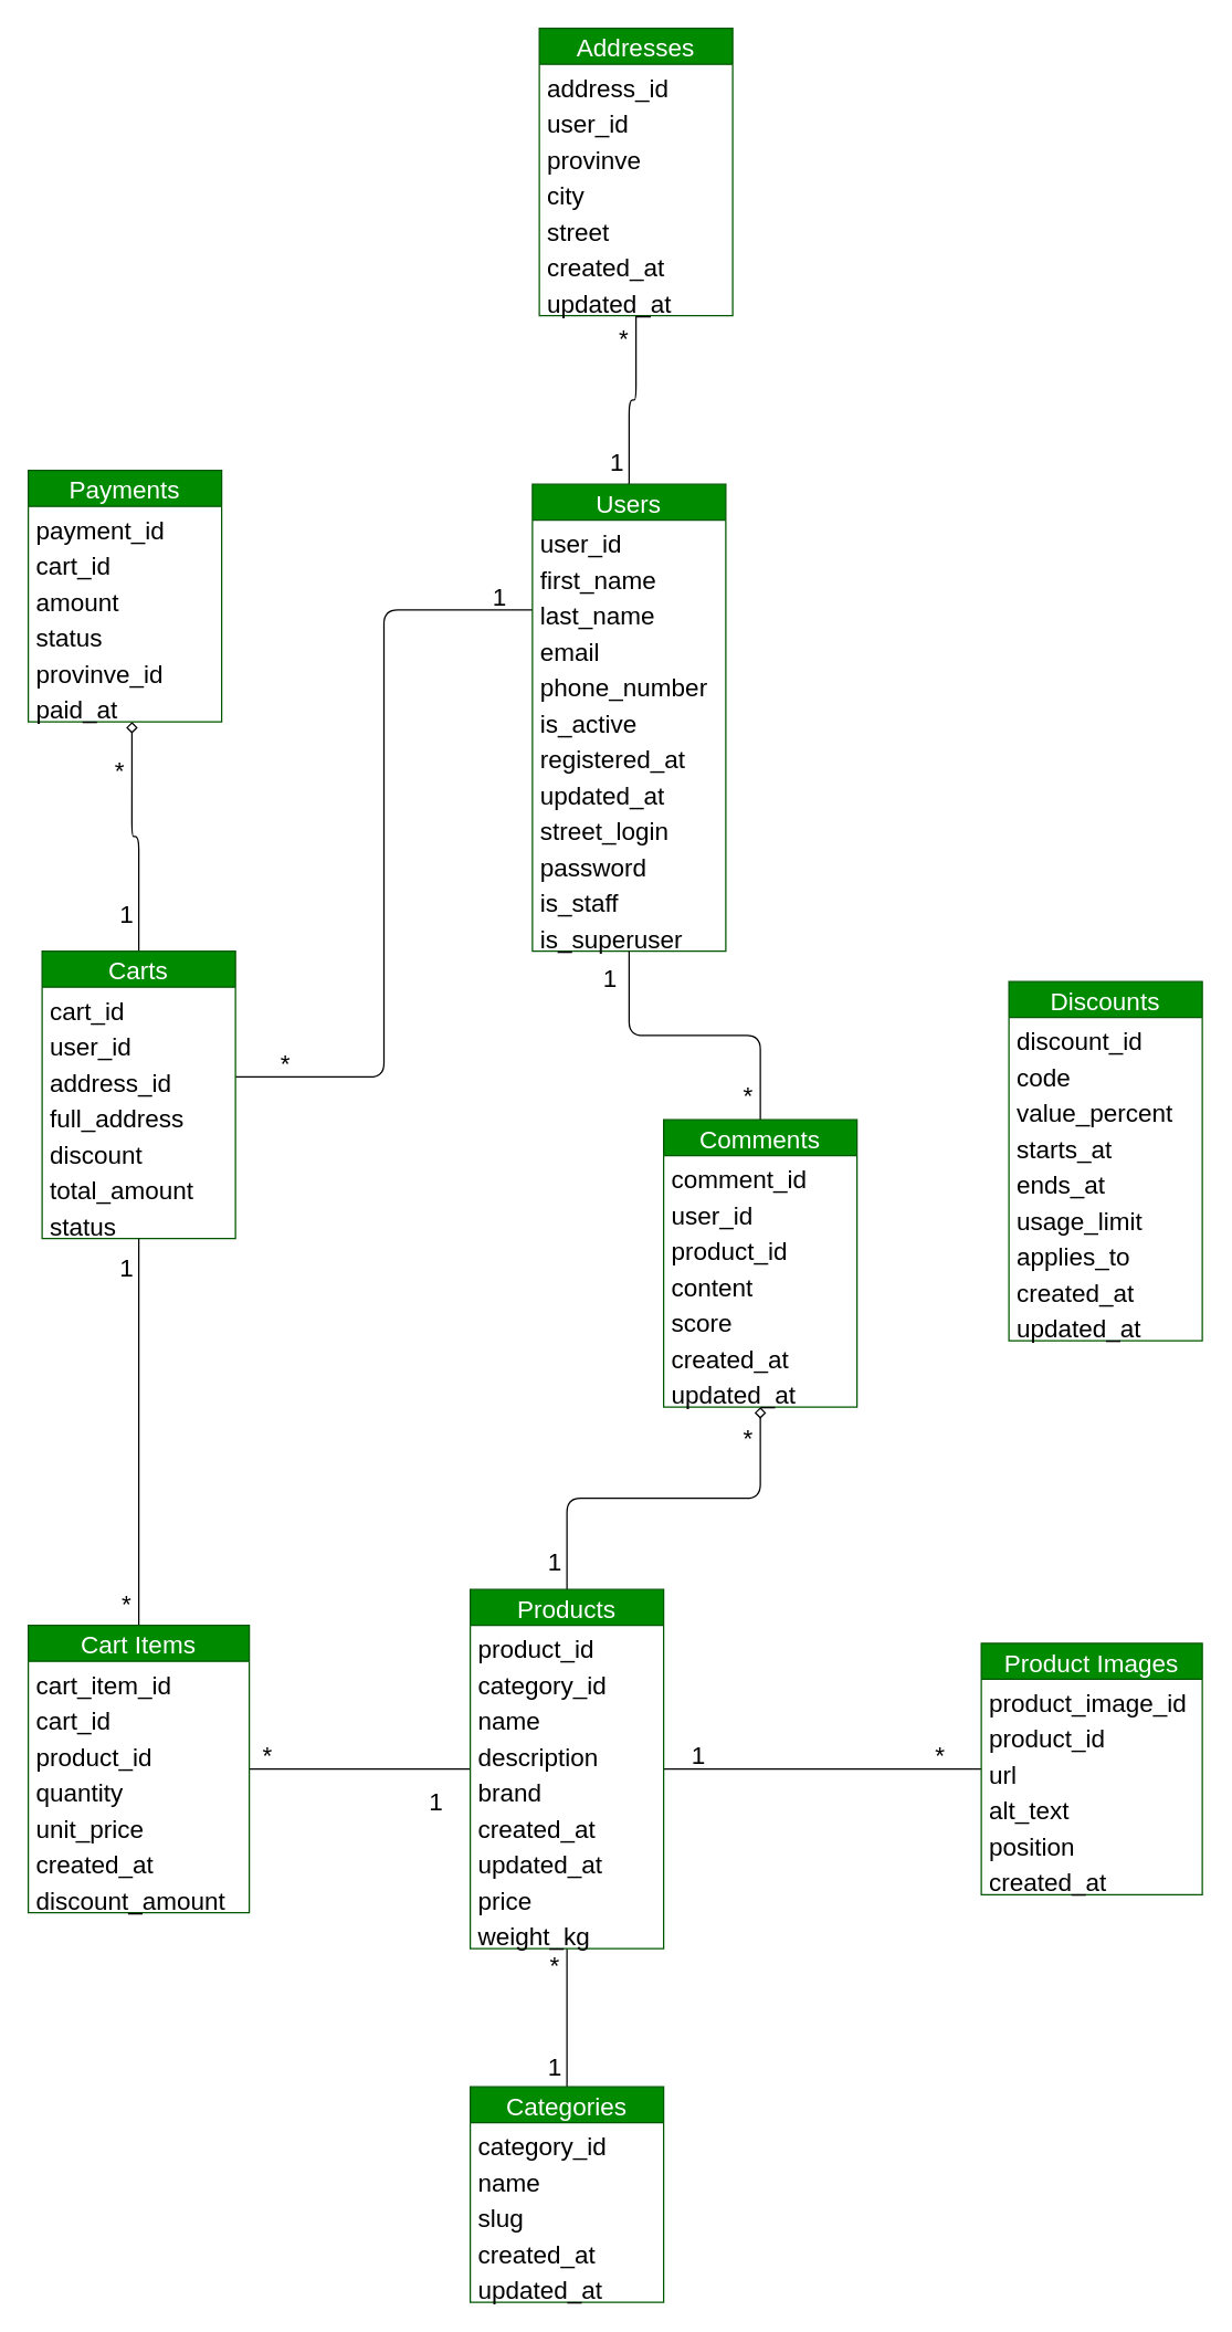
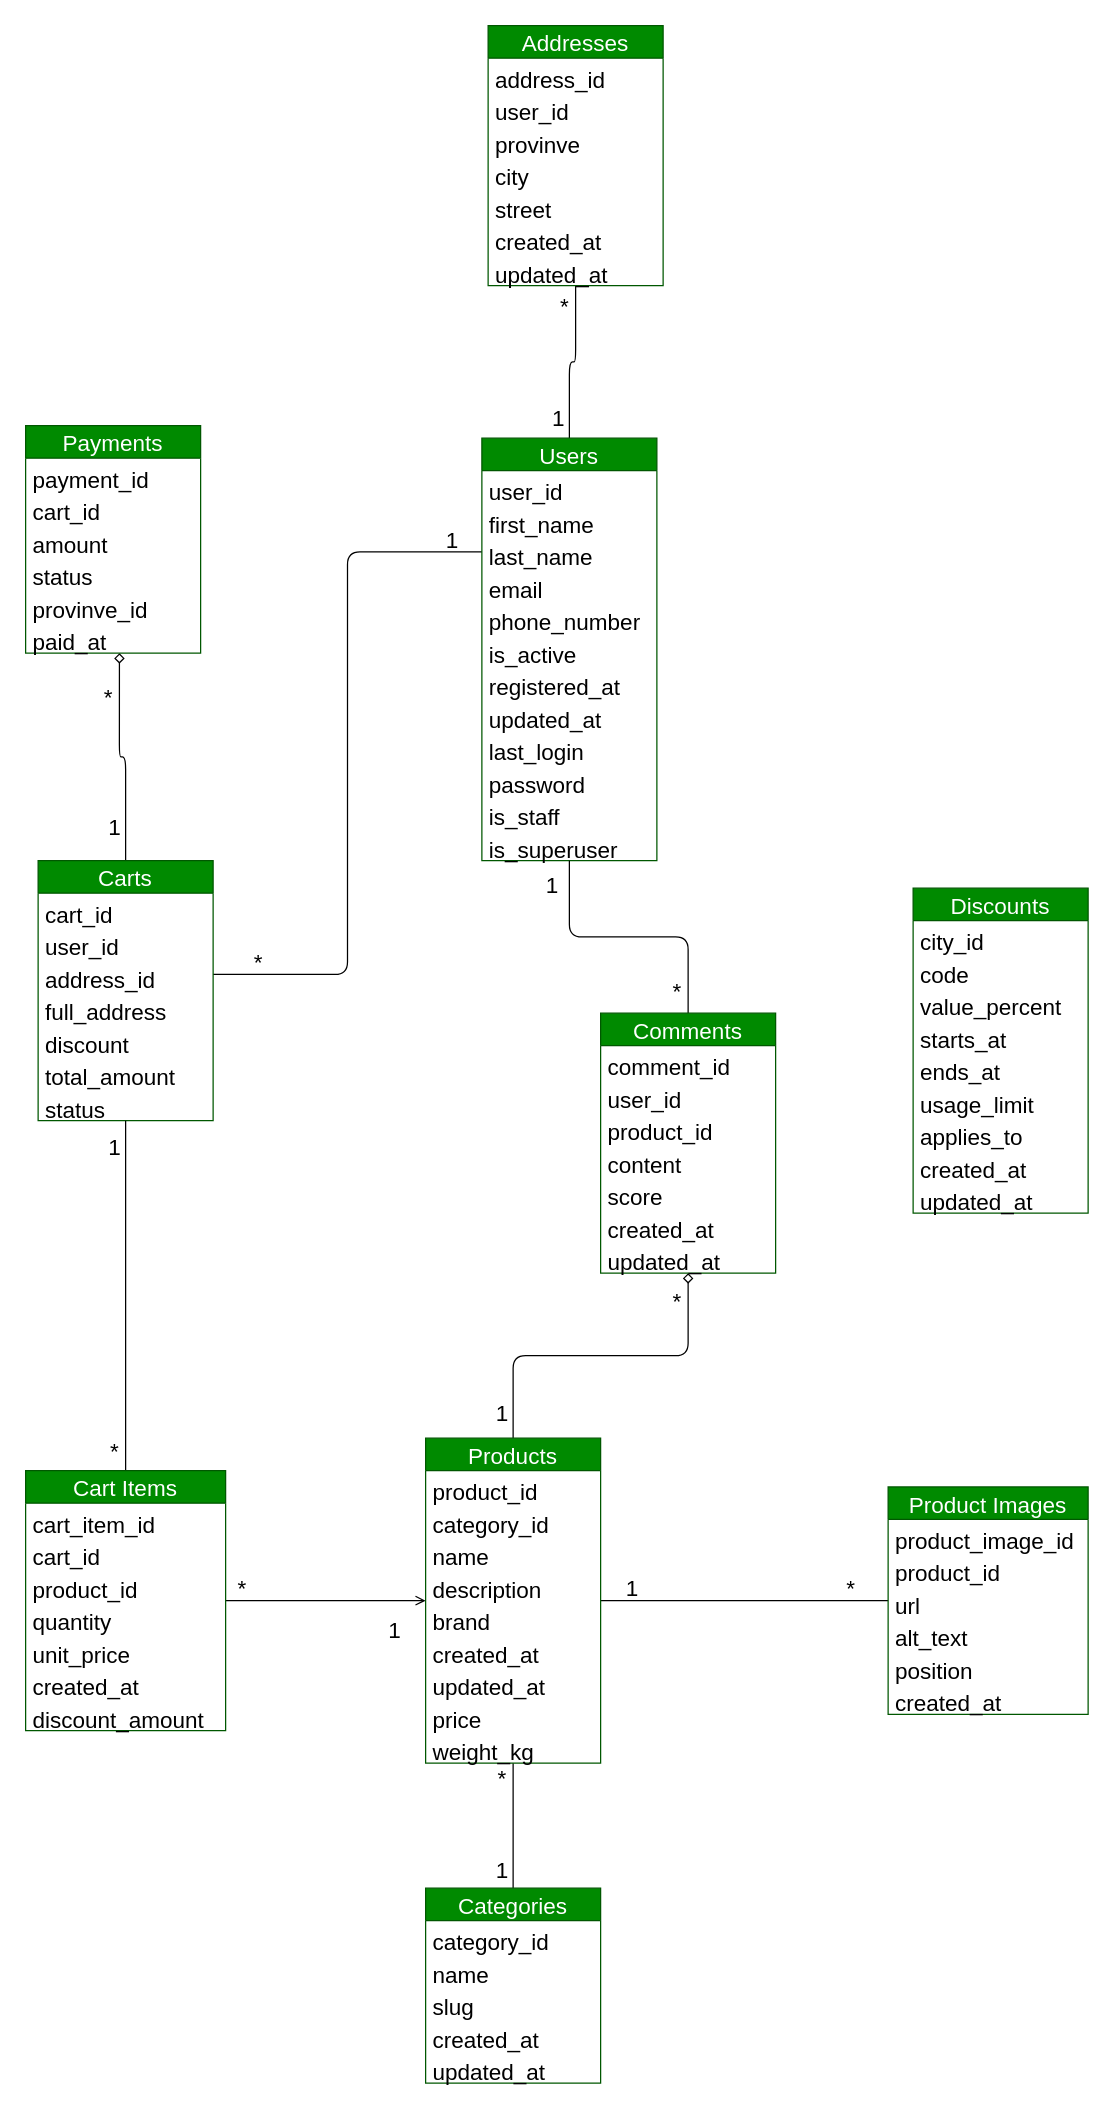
- <mxCell id="40" value="street_login" style="text;strokeColor=none;fillColor=none;align=left;verticalAlign=top;spacingLeft=4;spacingRight=4;overflow=hidden;rotatable=0;points=[[0,0.5],[1,0.5]];portConstraint=eastwest;labelBackgroundColor=none;fontSize=18;" parent="31" vertex="1"><mxGeometry y="234" width="140" height="26" as="geometry" /></mxCell>
+ <mxCell id="40" value="last_login" style="text;strokeColor=none;fillColor=none;align=left;verticalAlign=top;spacingLeft=4;spacingRight=4;overflow=hidden;rotatable=0;points=[[0,0.5],[1,0.5]];portConstraint=eastwest;labelBackgroundColor=none;fontSize=18;" parent="31" vertex="1"><mxGeometry y="234" width="140" height="26" as="geometry" /></mxCell>
- <mxCell id="105" value="discount_id" style="text;strokeColor=none;fillColor=none;align=left;verticalAlign=top;spacingLeft=4;spacingRight=4;overflow=hidden;rotatable=0;points=[[0,0.5],[1,0.5]];portConstraint=eastwest;labelBackgroundColor=none;fontSize=18;" parent="104" vertex="1"><mxGeometry y="26" width="140" height="26" as="geometry" /></mxCell>
+ <mxCell id="105" value="city_id" style="text;strokeColor=none;fillColor=none;align=left;verticalAlign=top;spacingLeft=4;spacingRight=4;overflow=hidden;rotatable=0;points=[[0,0.5],[1,0.5]];portConstraint=eastwest;labelBackgroundColor=none;fontSize=18;" parent="104" vertex="1"><mxGeometry y="26" width="140" height="26" as="geometry" /></mxCell>
- <mxCell id="17" style="edgeStyle=orthogonalEdgeStyle;html=1;fontSize=18;endArrow=none;endFill=0;" parent="1" source="62" target="81" edge="1"><mxGeometry relative="1" as="geometry" /></mxCell>
+ <mxCell id="17" style="edgeStyle=orthogonalEdgeStyle;html=1;fontSize=18;endArrow=open;endFill=0;" parent="1" source="62" target="81" edge="1"><mxGeometry relative="1" as="geometry" /></mxCell>
